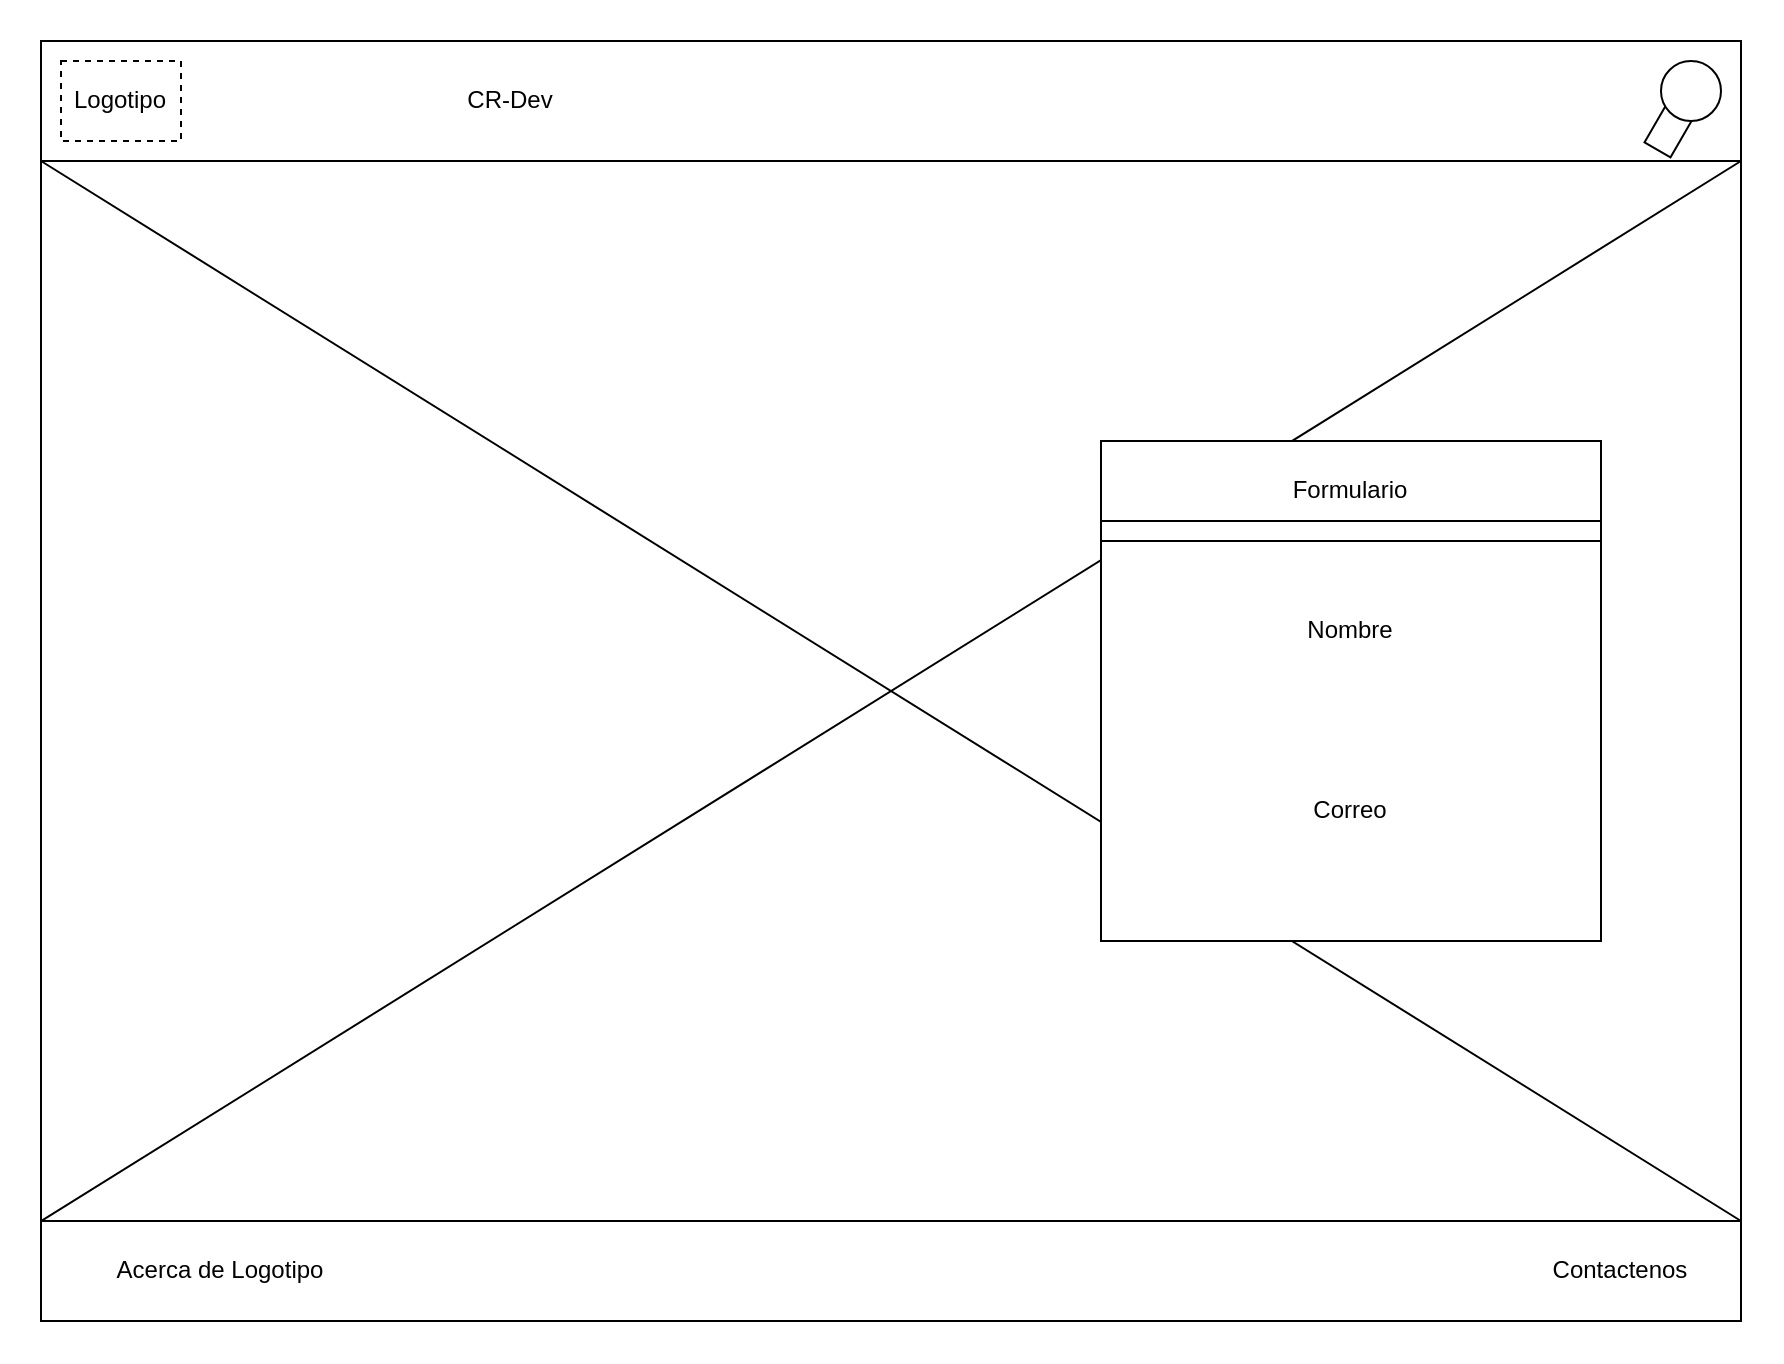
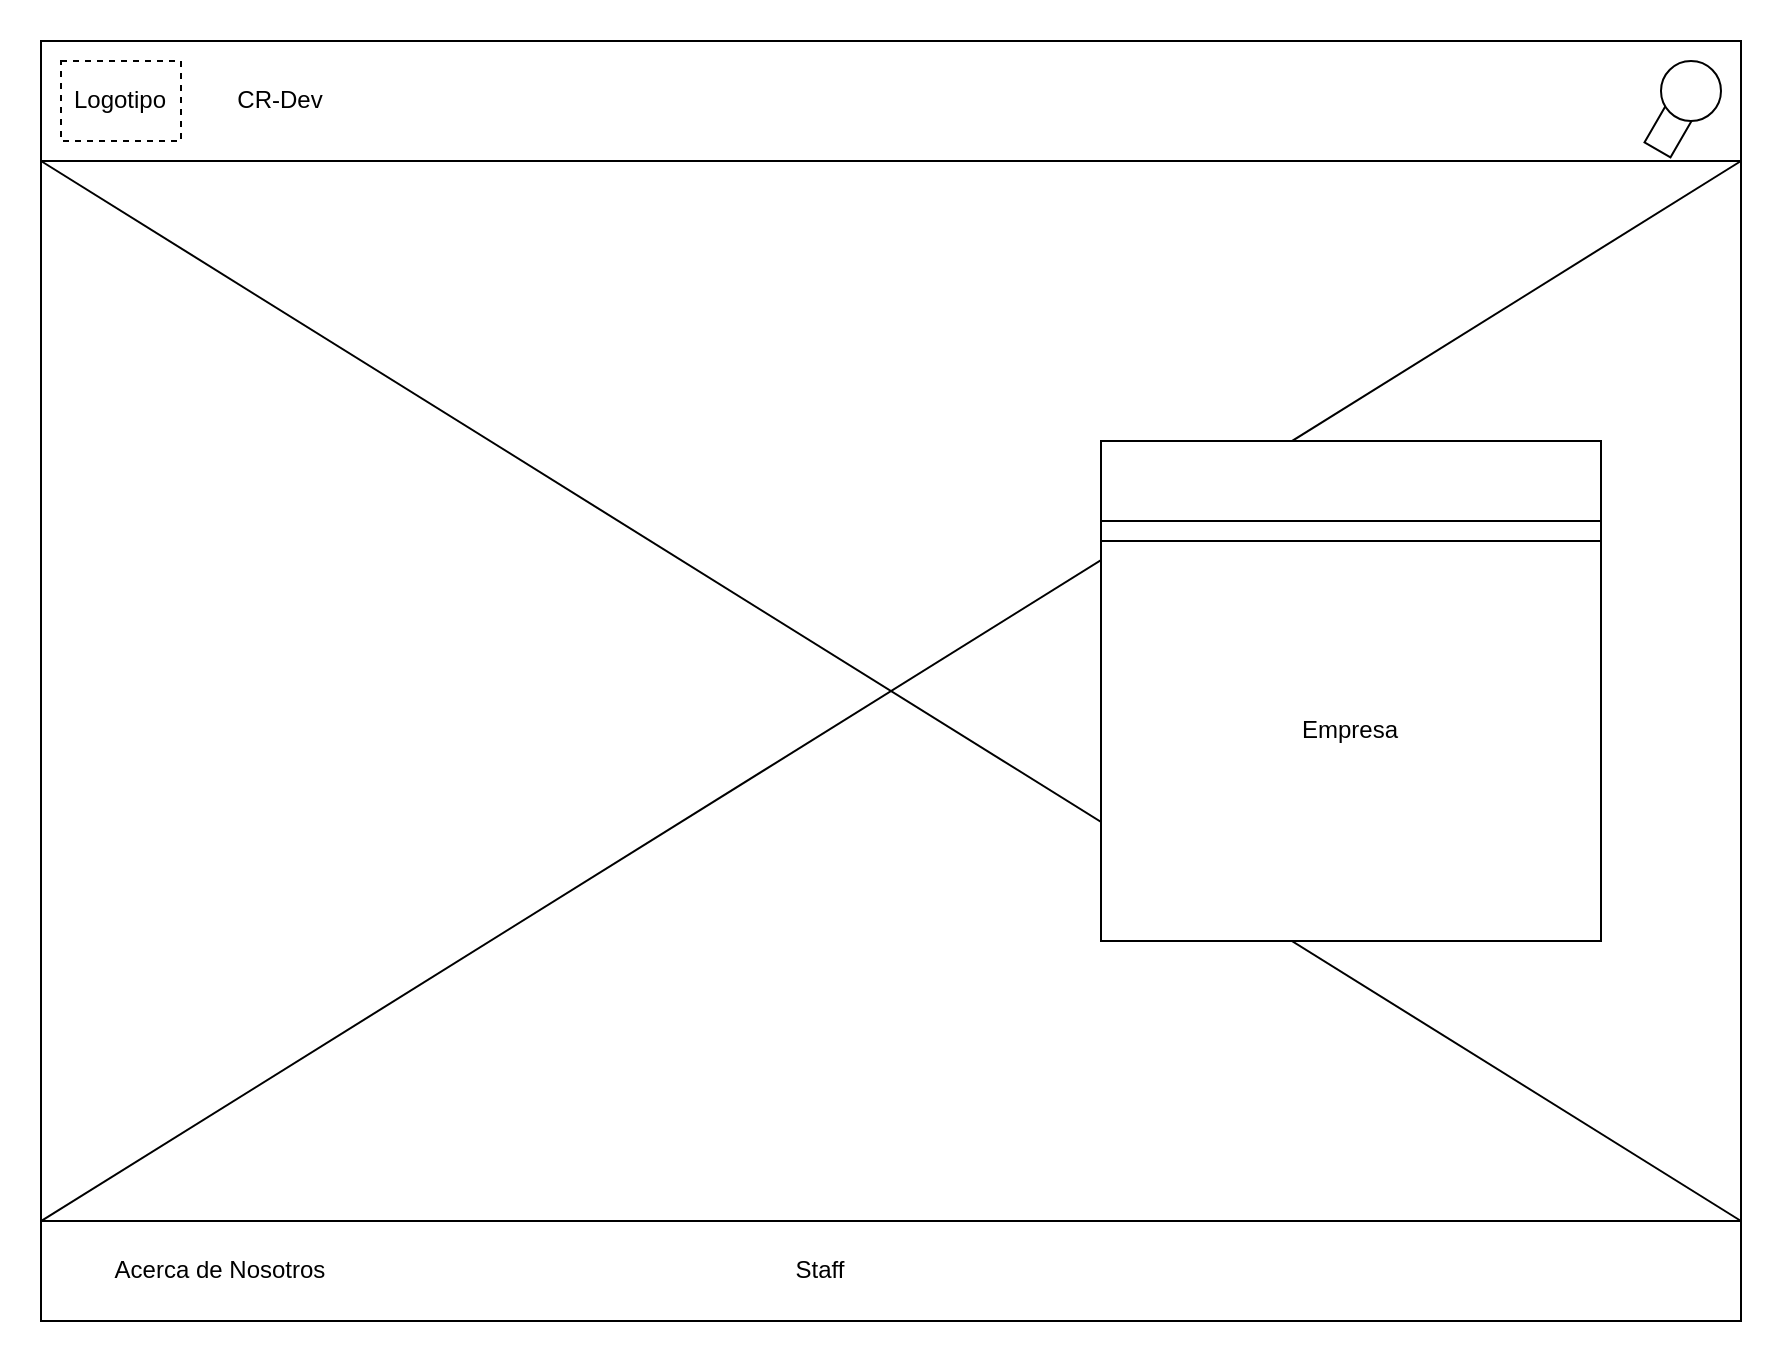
- <mxCell id="5" value="CR-Dev" style="text;html=1;strokeColor=none;fillColor=none;align=center;verticalAlign=middle;whiteSpace=wrap;rounded=0;" vertex="1" parent="1"><mxGeometry x="225" y="35" width="60" height="30" as="geometry" /></mxCell>
+ <mxCell id="5" value="CR-Dev" style="text;html=1;strokeColor=none;fillColor=none;align=center;verticalAlign=middle;whiteSpace=wrap;rounded=0;" vertex="1" parent="1"><mxGeometry x="110" y="35" width="60" height="30" as="geometry" /></mxCell>
- <mxCell id="15" value="Formulario" style="text;html=1;strokeColor=none;fillColor=none;align=center;verticalAlign=middle;whiteSpace=wrap;rounded=0;" vertex="1" parent="1"><mxGeometry x="645" y="230" width="60" height="30" as="geometry" /></mxCell>
- <mxCell id="16" value="Nombre" style="text;html=1;strokeColor=none;fillColor=none;align=center;verticalAlign=middle;whiteSpace=wrap;rounded=0;" vertex="1" parent="1"><mxGeometry x="560" y="300" width="230" height="30" as="geometry" /></mxCell>
+ <mxCell id="17" value="Empresa" style="text;html=1;strokeColor=none;fillColor=none;align=center;verticalAlign=middle;whiteSpace=wrap;rounded=0;" vertex="1" parent="1"><mxGeometry x="560" y="350" width="230" height="30" as="geometry" /></mxCell>
- <mxCell id="18" value="Correo" style="text;html=1;strokeColor=none;fillColor=none;align=center;verticalAlign=middle;whiteSpace=wrap;rounded=0;" vertex="1" parent="1"><mxGeometry x="560" y="390" width="230" height="30" as="geometry" /></mxCell>
- <mxCell id="9" value="Acerca de Logotipo" style="text;html=1;strokeColor=none;fillColor=none;align=center;verticalAlign=middle;whiteSpace=wrap;rounded=0;" vertex="1" parent="1"><mxGeometry x="40" y="620" width="140" height="30" as="geometry" /></mxCell>
+ <mxCell id="9" value="Acerca de Nosotros" style="text;html=1;strokeColor=none;fillColor=none;align=center;verticalAlign=middle;whiteSpace=wrap;rounded=0;" vertex="1" parent="1"><mxGeometry x="40" y="620" width="140" height="30" as="geometry" /></mxCell>
+ <mxCell id="10" value="Staff" style="text;html=1;strokeColor=none;fillColor=none;align=center;verticalAlign=middle;whiteSpace=wrap;rounded=0;" vertex="1" parent="1"><mxGeometry x="380" y="620" width="60" height="30" as="geometry" /></mxCell>
- <mxCell id="11" value="Contactenos" style="text;html=1;strokeColor=none;fillColor=none;align=center;verticalAlign=middle;whiteSpace=wrap;rounded=0;" vertex="1" parent="1"><mxGeometry x="760" y="620" width="100" height="30" as="geometry" /></mxCell>
